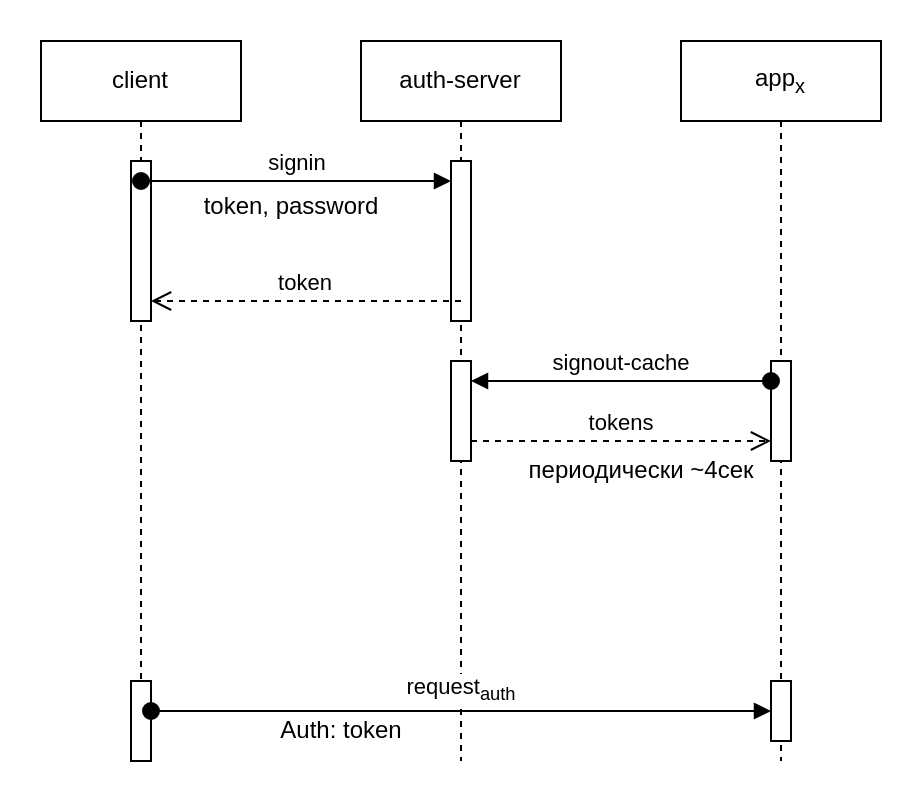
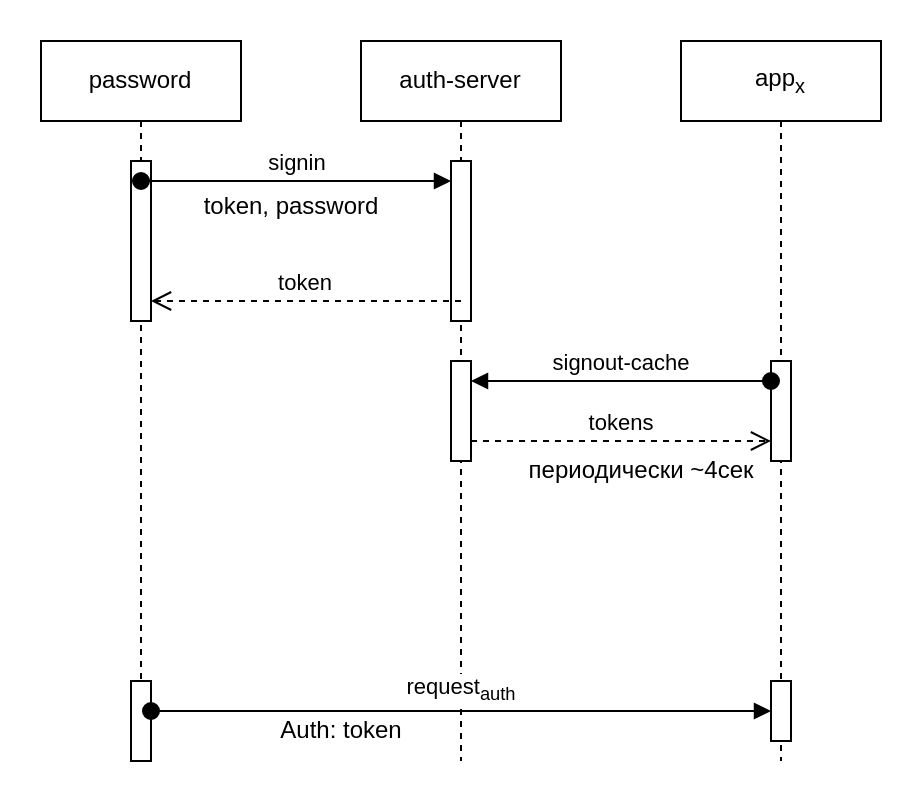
- <mxCell id="2" value="client" style="shape=umlLifeline;perimeter=lifelinePerimeter;whiteSpace=wrap;html=1;container=1;dropTarget=0;collapsible=0;recursiveResize=0;outlineConnect=0;portConstraint=eastwest;newEdgeStyle={&quot;edgeStyle&quot;:&quot;elbowEdgeStyle&quot;,&quot;elbow&quot;:&quot;vertical&quot;,&quot;curved&quot;:0,&quot;rounded&quot;:0};" vertex="1" parent="1"><mxGeometry x="20" y="20" width="100" height="360" as="geometry" /></mxCell>
+ <mxCell id="2" value="password" style="shape=umlLifeline;perimeter=lifelinePerimeter;whiteSpace=wrap;html=1;container=1;dropTarget=0;collapsible=0;recursiveResize=0;outlineConnect=0;portConstraint=eastwest;newEdgeStyle={&quot;edgeStyle&quot;:&quot;elbowEdgeStyle&quot;,&quot;elbow&quot;:&quot;vertical&quot;,&quot;curved&quot;:0,&quot;rounded&quot;:0};" vertex="1" parent="1"><mxGeometry x="20" y="20" width="100" height="360" as="geometry" /></mxCell>
